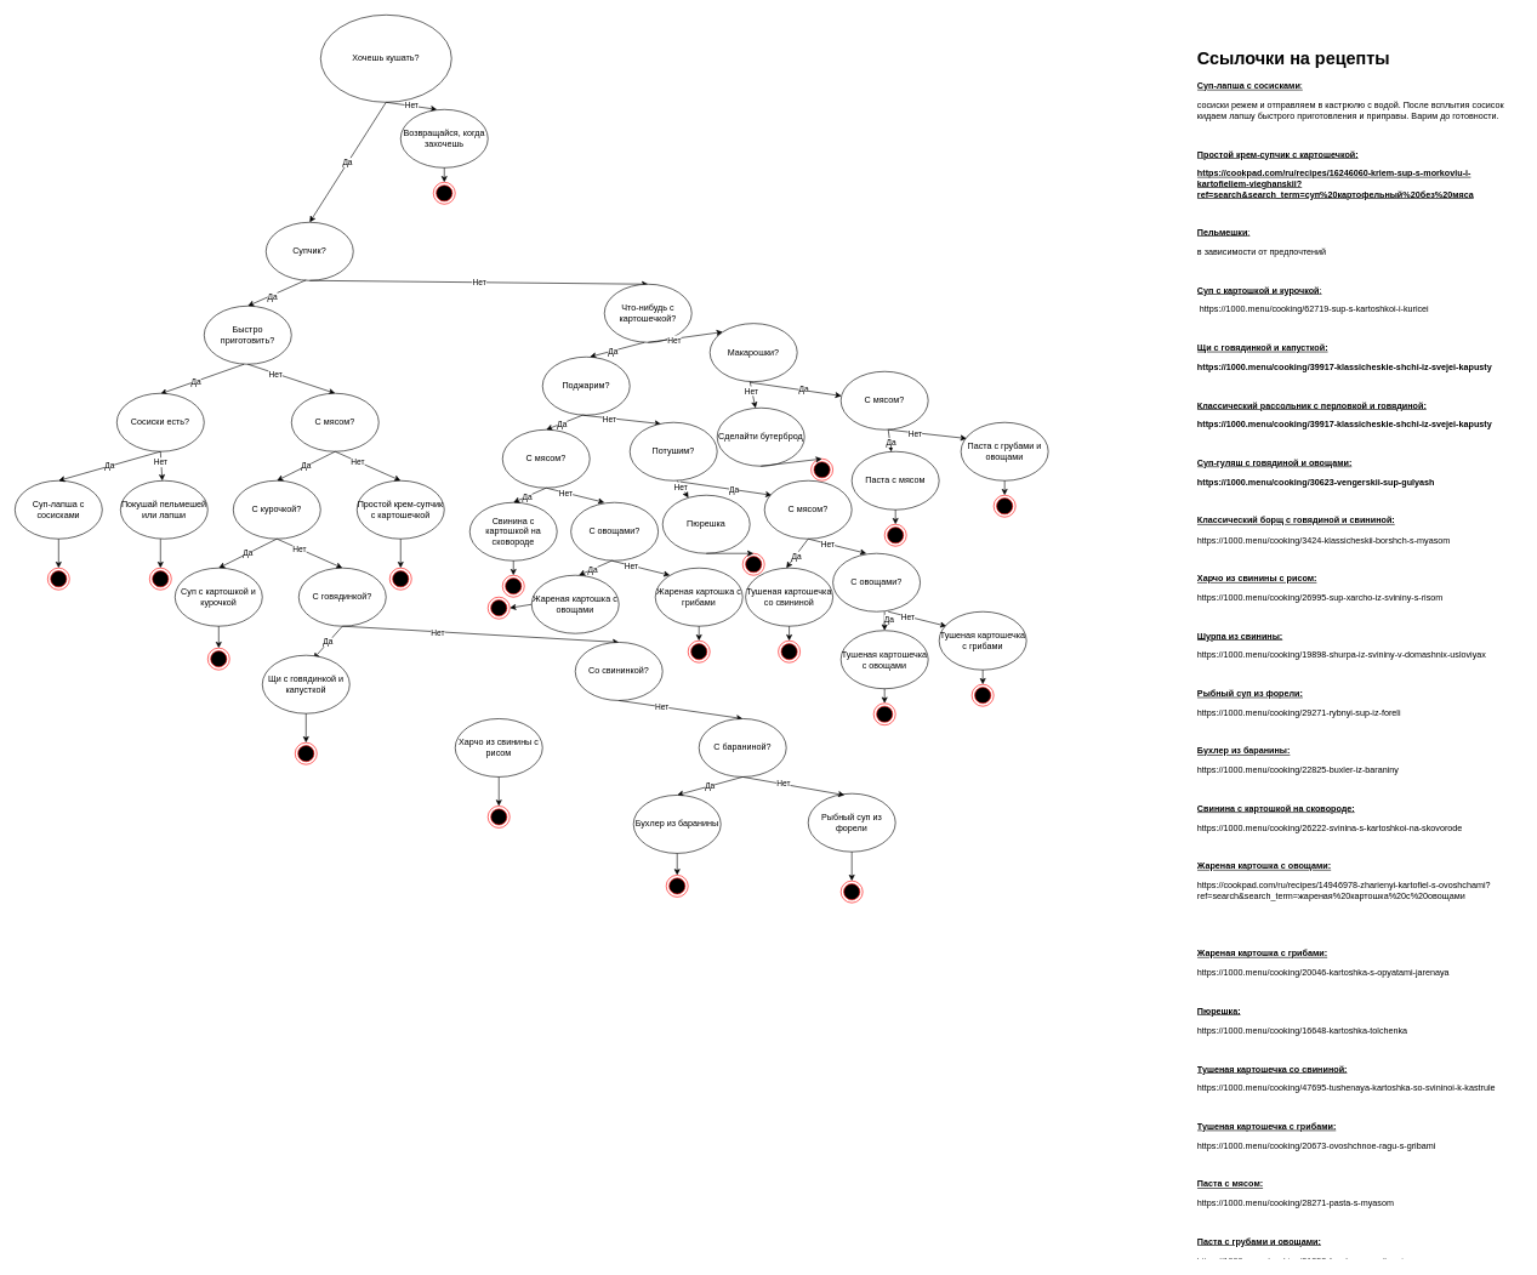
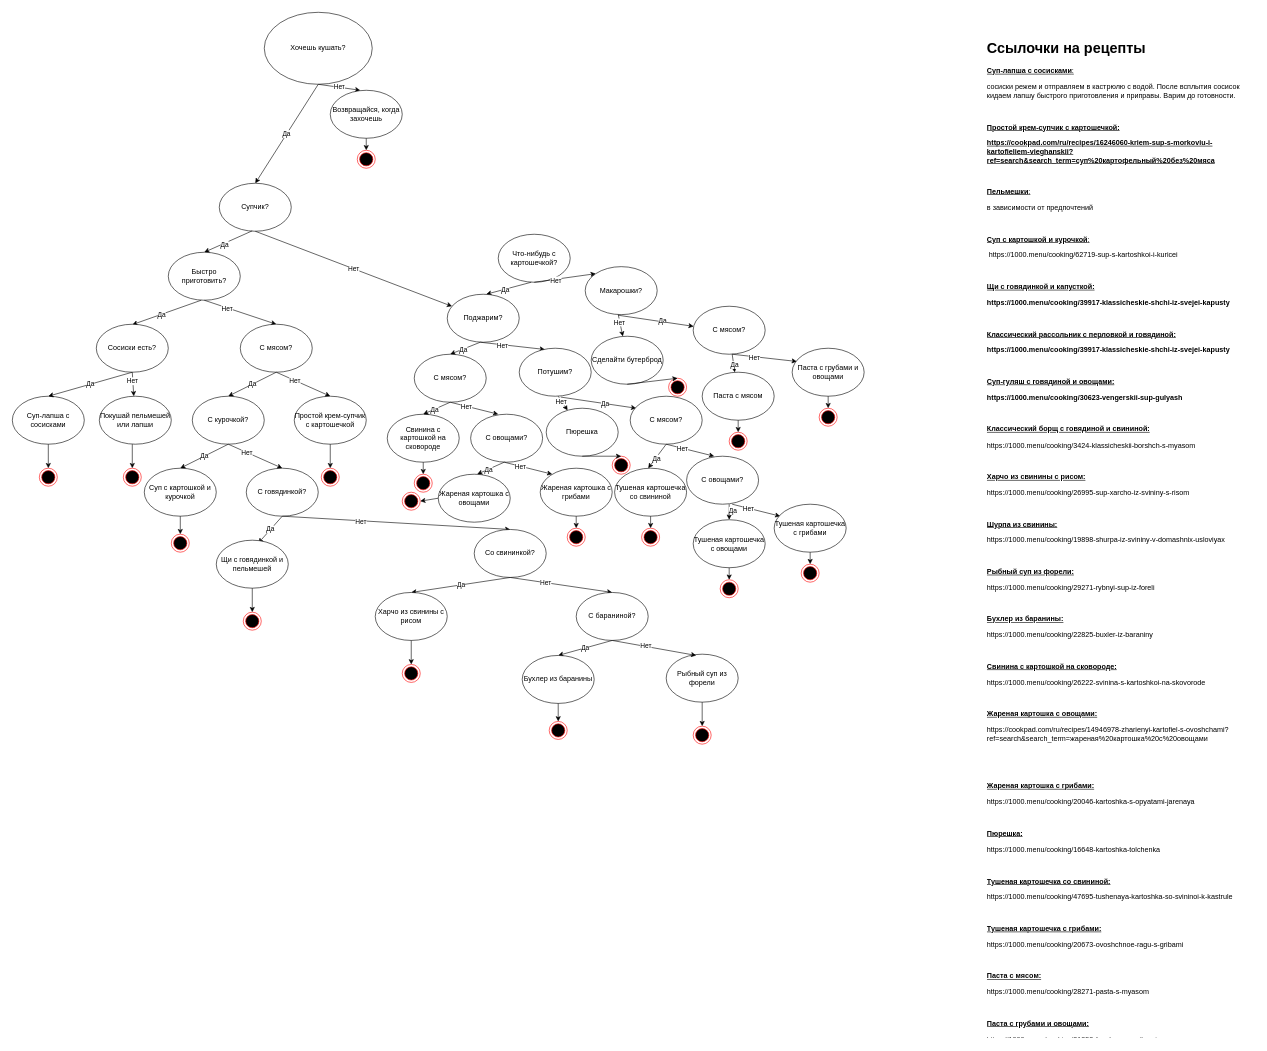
- <mxCell id="11" value="Нет" style="endArrow=classic;html=1;rounded=0;exitX=0.5;exitY=1;exitDx=0;exitDy=0;entryX=0.5;entryY=0;entryDx=0;entryDy=0;" parent="1" source="8" target="13" edge="1"><mxGeometry width="50" height="50" relative="1" as="geometry"><mxPoint x="464.84" y="389.36" as="sourcePoint" /><mxPoint x="580" y="420" as="targetPoint" /></mxGeometry></mxCell>
+ <mxCell id="11" value="Нет" style="endArrow=classic;html=1;rounded=0;exitX=0.5;exitY=1;exitDx=0;exitDy=0;" parent="1" source="8" target="71" edge="1"><mxGeometry width="50" height="50" relative="1" as="geometry"><mxPoint x="464.84" y="389.36" as="sourcePoint" /><mxPoint x="580" y="420" as="targetPoint" /></mxGeometry></mxCell>
- <mxCell id="31" value="Щи с говядинкой и капусткой" style="ellipse;whiteSpace=wrap;html=1;" parent="1" vertex="1"><mxGeometry x="360" y="900" width="120" height="80" as="geometry" /></mxCell>
+ <mxCell id="31" value="Щи с говядинкой и пельмешей" style="ellipse;whiteSpace=wrap;html=1;" parent="1" vertex="1"><mxGeometry x="360" y="900" width="120" height="80" as="geometry" /></mxCell>
+ <mxCell id="53" value="Да" style="endArrow=classic;html=1;rounded=0;entryX=0.5;entryY=0;entryDx=0;entryDy=0;exitX=0.5;exitY=1;exitDx=0;exitDy=0;" parent="1" source="50" target="54" edge="1"><mxGeometry width="50" height="50" relative="1" as="geometry"><mxPoint x="860" y="972.11" as="sourcePoint" /><mxPoint x="690" y="982.11" as="targetPoint" /></mxGeometry></mxCell>
